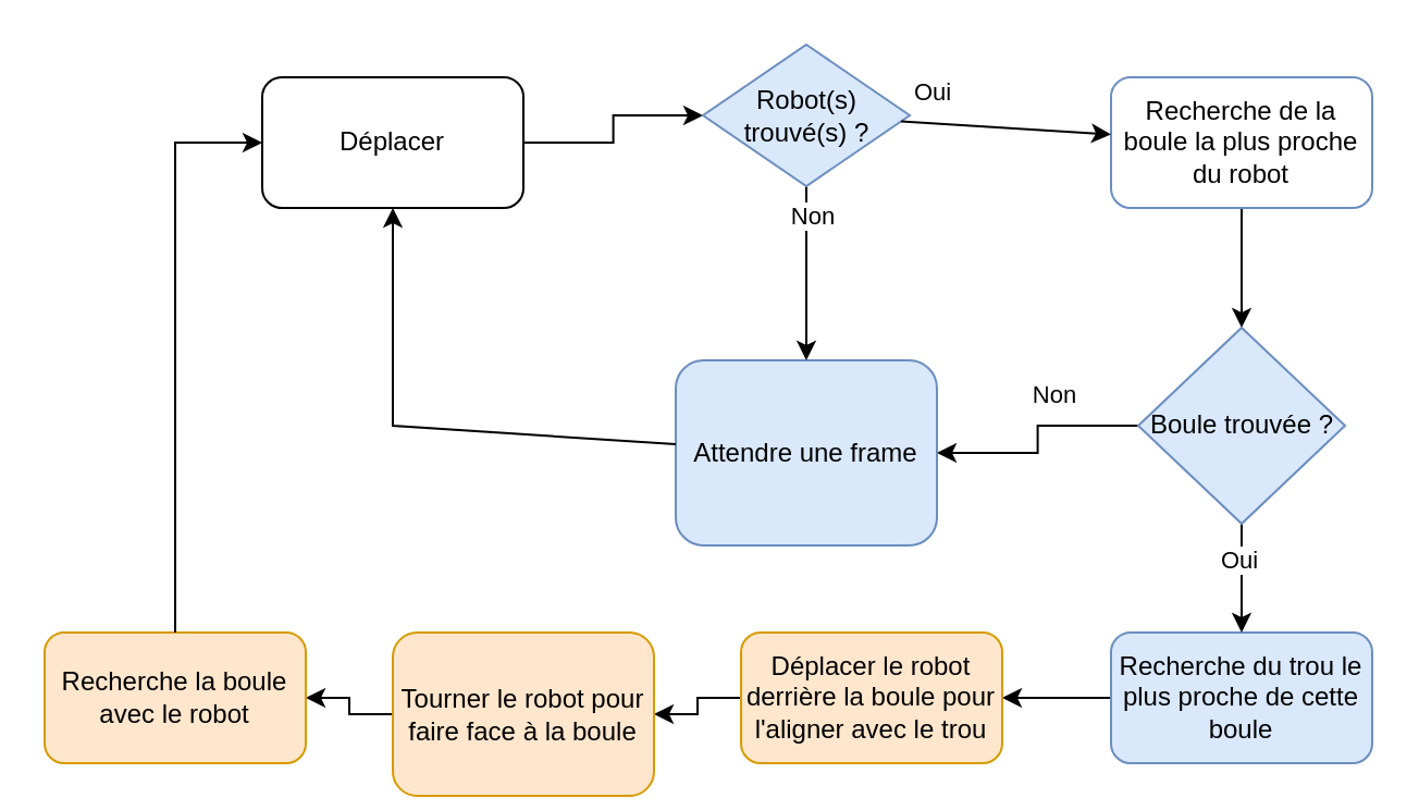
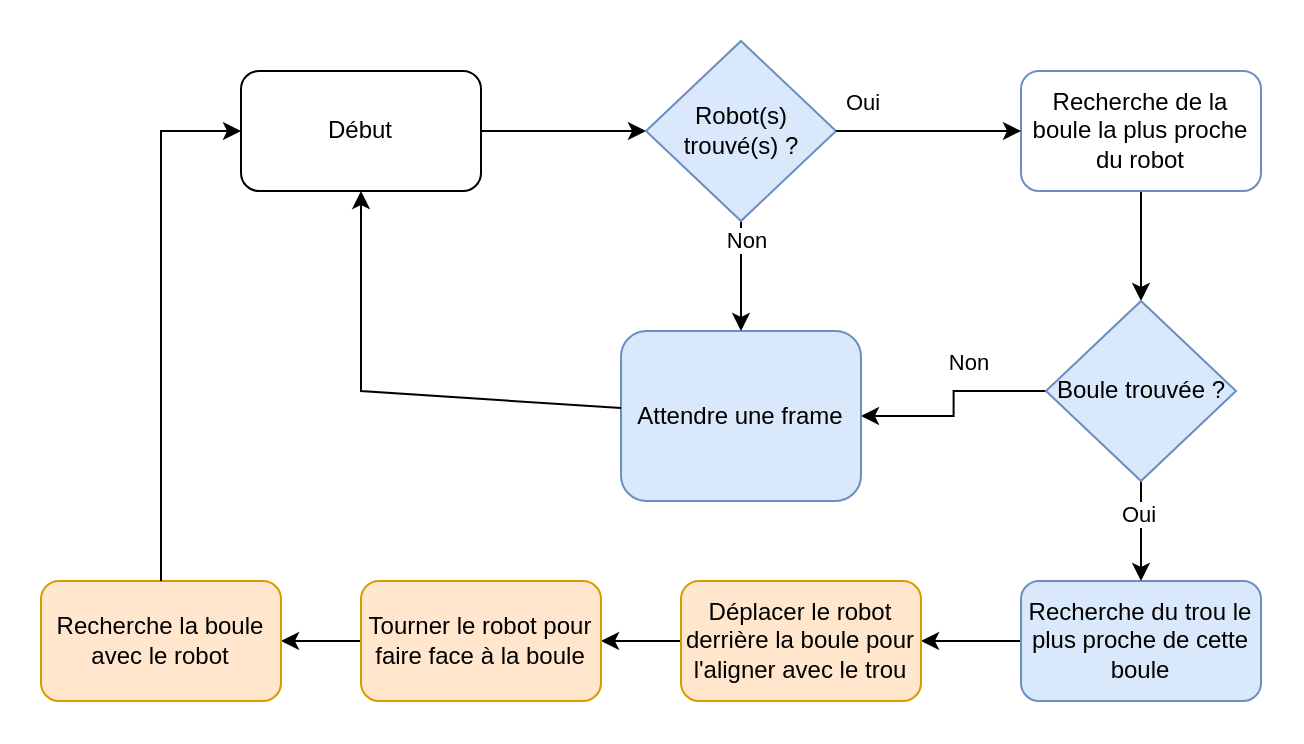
- <mxCell id="21" value="Robot(s) trouvé(s) ?" style="rhombus;whiteSpace=wrap;html=1;fillColor=#dae8fc;strokeColor=#6c8ebf;" vertex="1" parent="1"><mxGeometry x="322.5" y="20" width="95" height="65" as="geometry" /></mxCell>
+ <mxCell id="21" value="Robot(s) trouvé(s) ?" style="rhombus;whiteSpace=wrap;html=1;fillColor=#dae8fc;strokeColor=#6c8ebf;" vertex="1" parent="1"><mxGeometry x="322.5" y="20" width="95" height="90" as="geometry" /></mxCell>
- <mxCell id="12" value="Déplacer" style="rounded=1;whiteSpace=wrap;html=1;" vertex="1" parent="1"><mxGeometry x="120" y="35" width="120" height="60" as="geometry" /></mxCell>
+ <mxCell id="12" value="Début" style="rounded=1;whiteSpace=wrap;html=1;" vertex="1" parent="1"><mxGeometry x="120" y="35" width="120" height="60" as="geometry" /></mxCell>
- <mxCell id="9" value="Tourner le robot pour faire face à la boule" style="whiteSpace=wrap;html=1;rounded=1;fillColor=#ffe6cc;strokeColor=#d79b00;" vertex="1" parent="1"><mxGeometry x="180" y="290" width="120" height="75" as="geometry" /></mxCell>
+ <mxCell id="9" value="Tourner le robot pour faire face à la boule" style="whiteSpace=wrap;html=1;rounded=1;fillColor=#ffe6cc;strokeColor=#d79b00;" vertex="1" parent="1"><mxGeometry x="180" y="290" width="120" height="60" as="geometry" /></mxCell>
